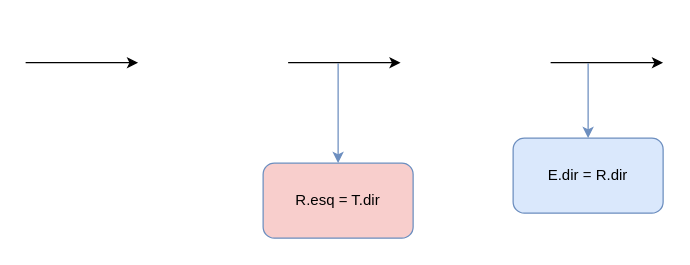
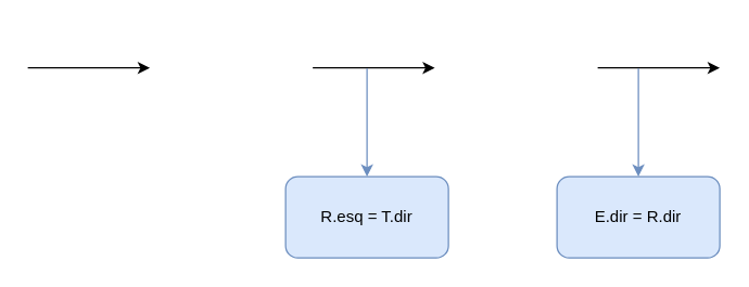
- <mxCell id="9" value="E.dir = R.dir" style="rounded=1;whiteSpace=wrap;html=1;fillColor=#dae8fc;strokeColor=#6c8ebf;" vertex="1" parent="1"><mxGeometry x="410" y="110" width="120" height="60" as="geometry" /></mxCell>
+ <mxCell id="9" value="E.dir = R.dir" style="rounded=1;whiteSpace=wrap;html=1;fillColor=#dae8fc;strokeColor=#6c8ebf;" vertex="1" parent="1"><mxGeometry x="410" y="130" width="120" height="60" as="geometry" /></mxCell>
- <mxCell id="7" value="R.esq = T.dir" style="rounded=1;whiteSpace=wrap;html=1;fillColor=#f8cecc;strokeColor=#6c8ebf;" vertex="1" parent="1"><mxGeometry x="210" y="130" width="120" height="60" as="geometry" /></mxCell>
+ <mxCell id="7" value="R.esq = T.dir" style="rounded=1;whiteSpace=wrap;html=1;fillColor=#dae8fc;strokeColor=#6c8ebf;" vertex="1" parent="1"><mxGeometry x="210" y="130" width="120" height="60" as="geometry" /></mxCell>
